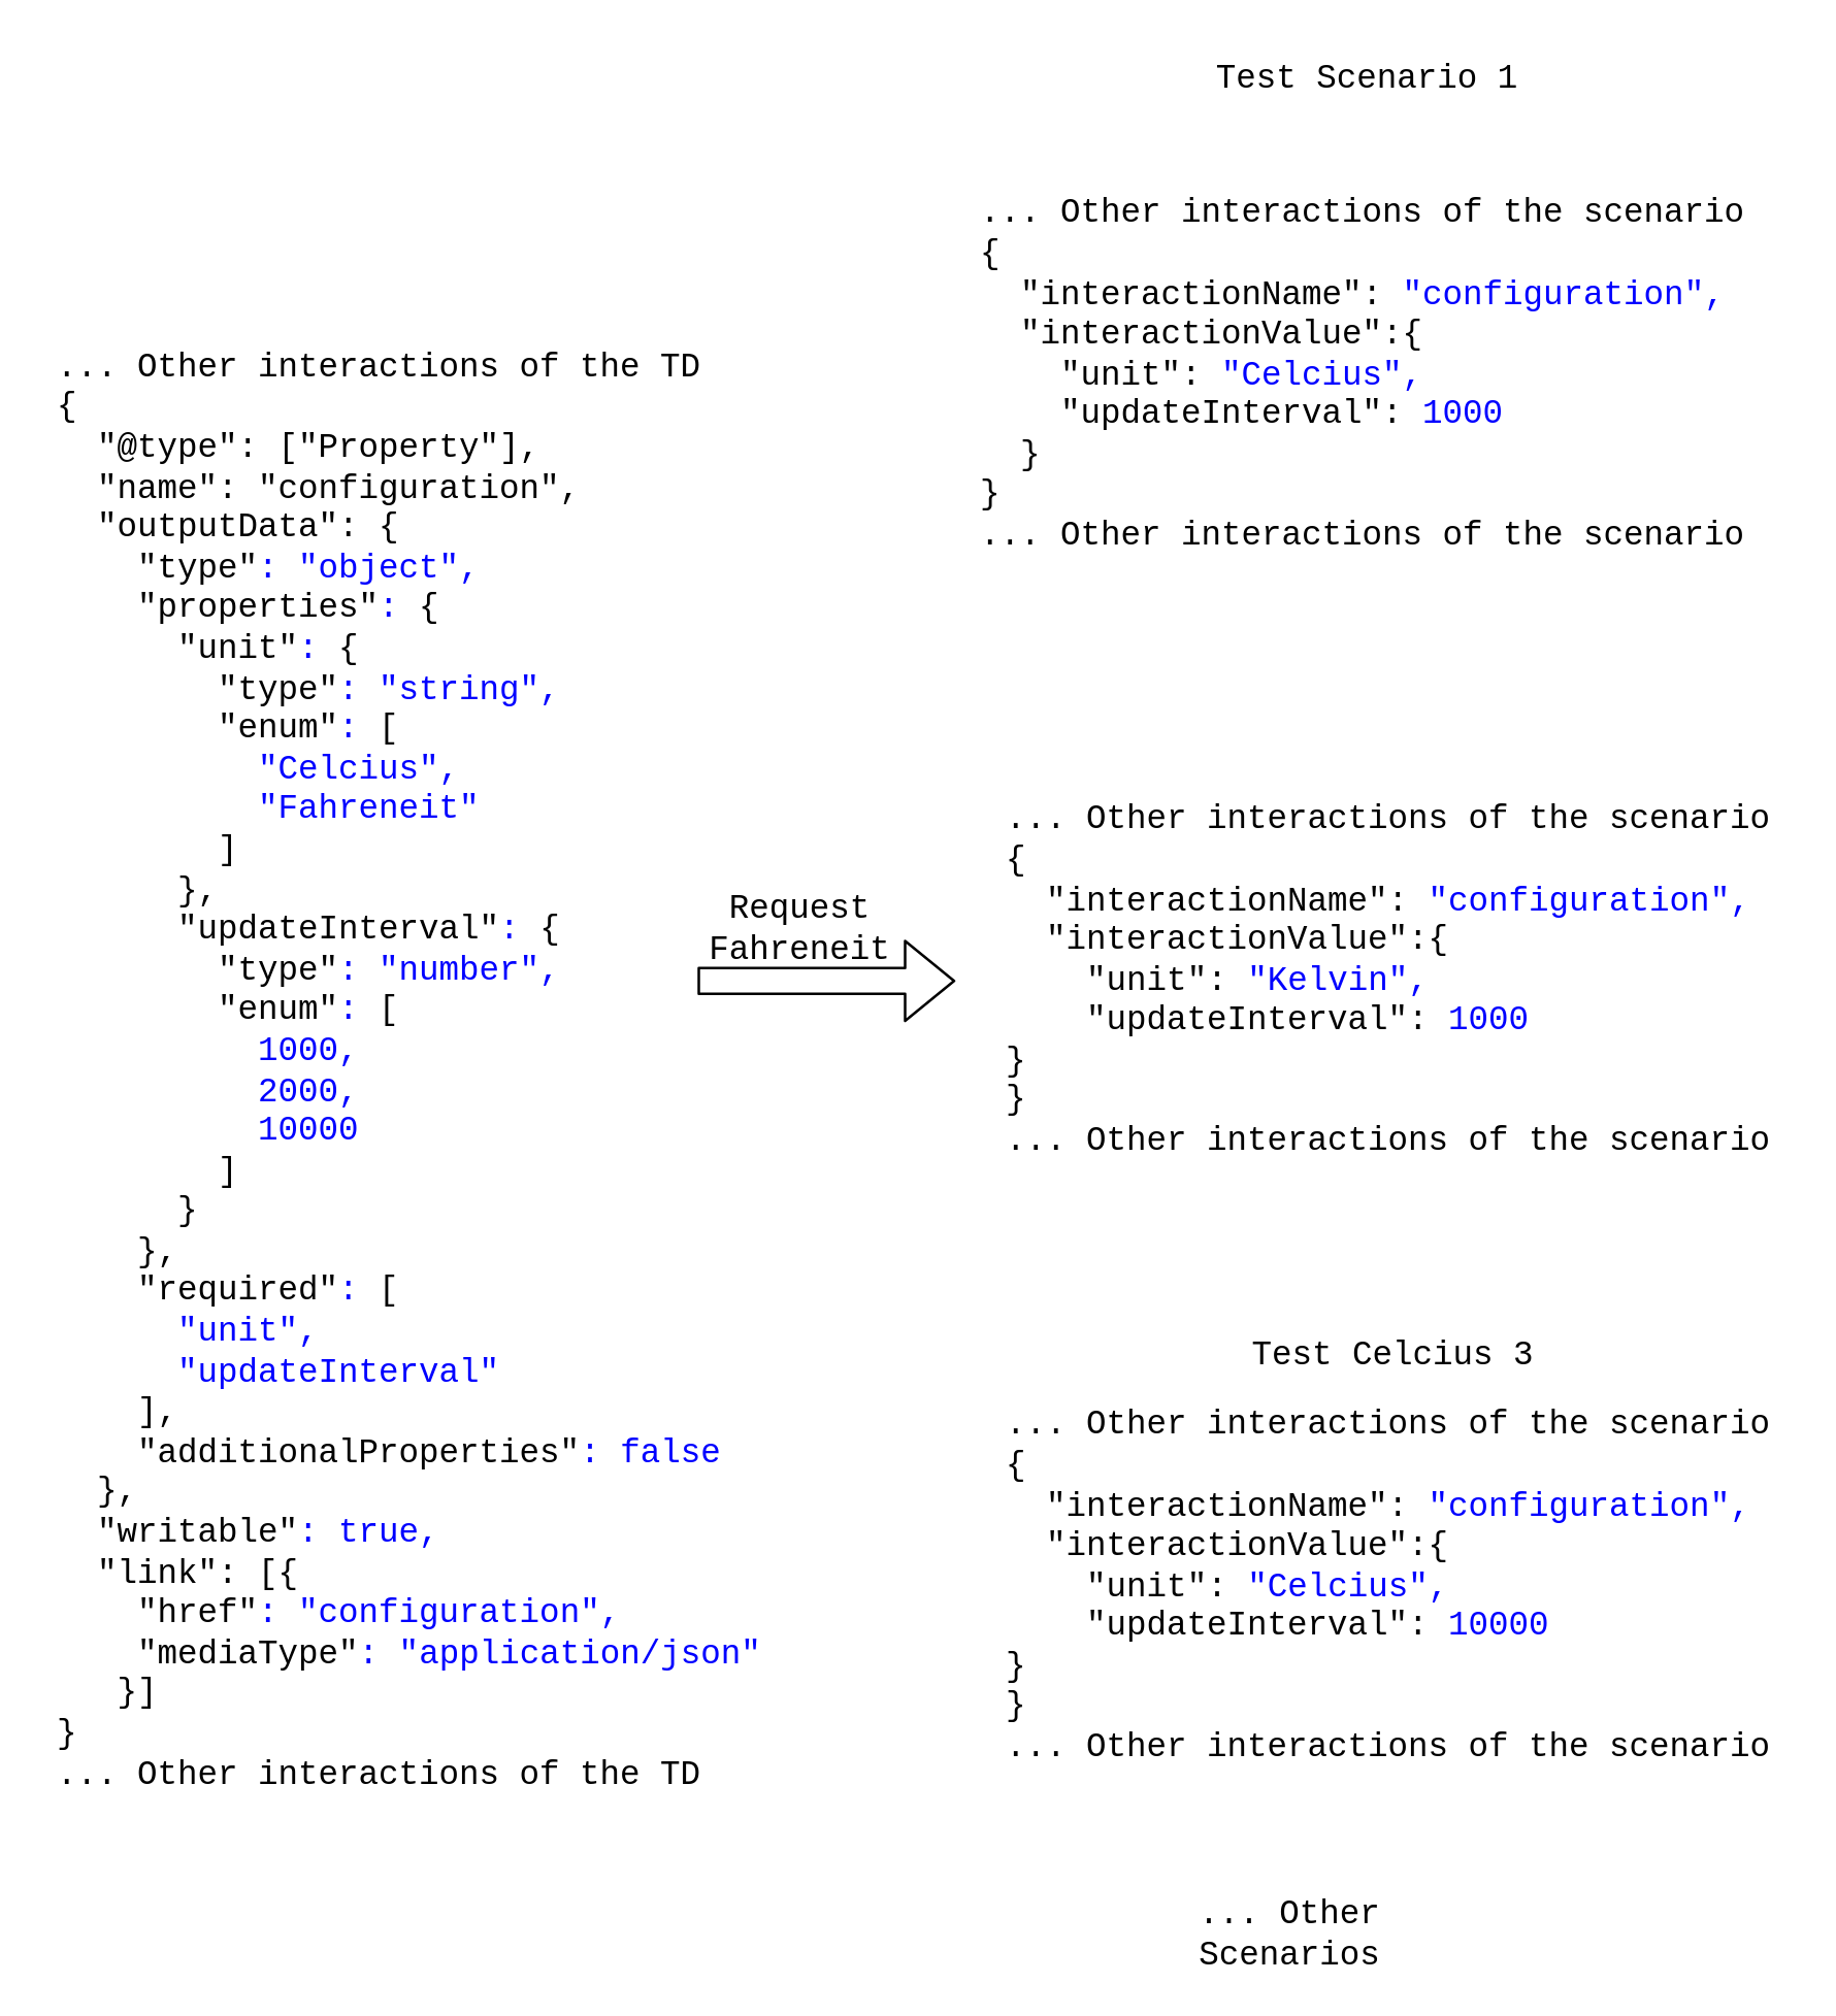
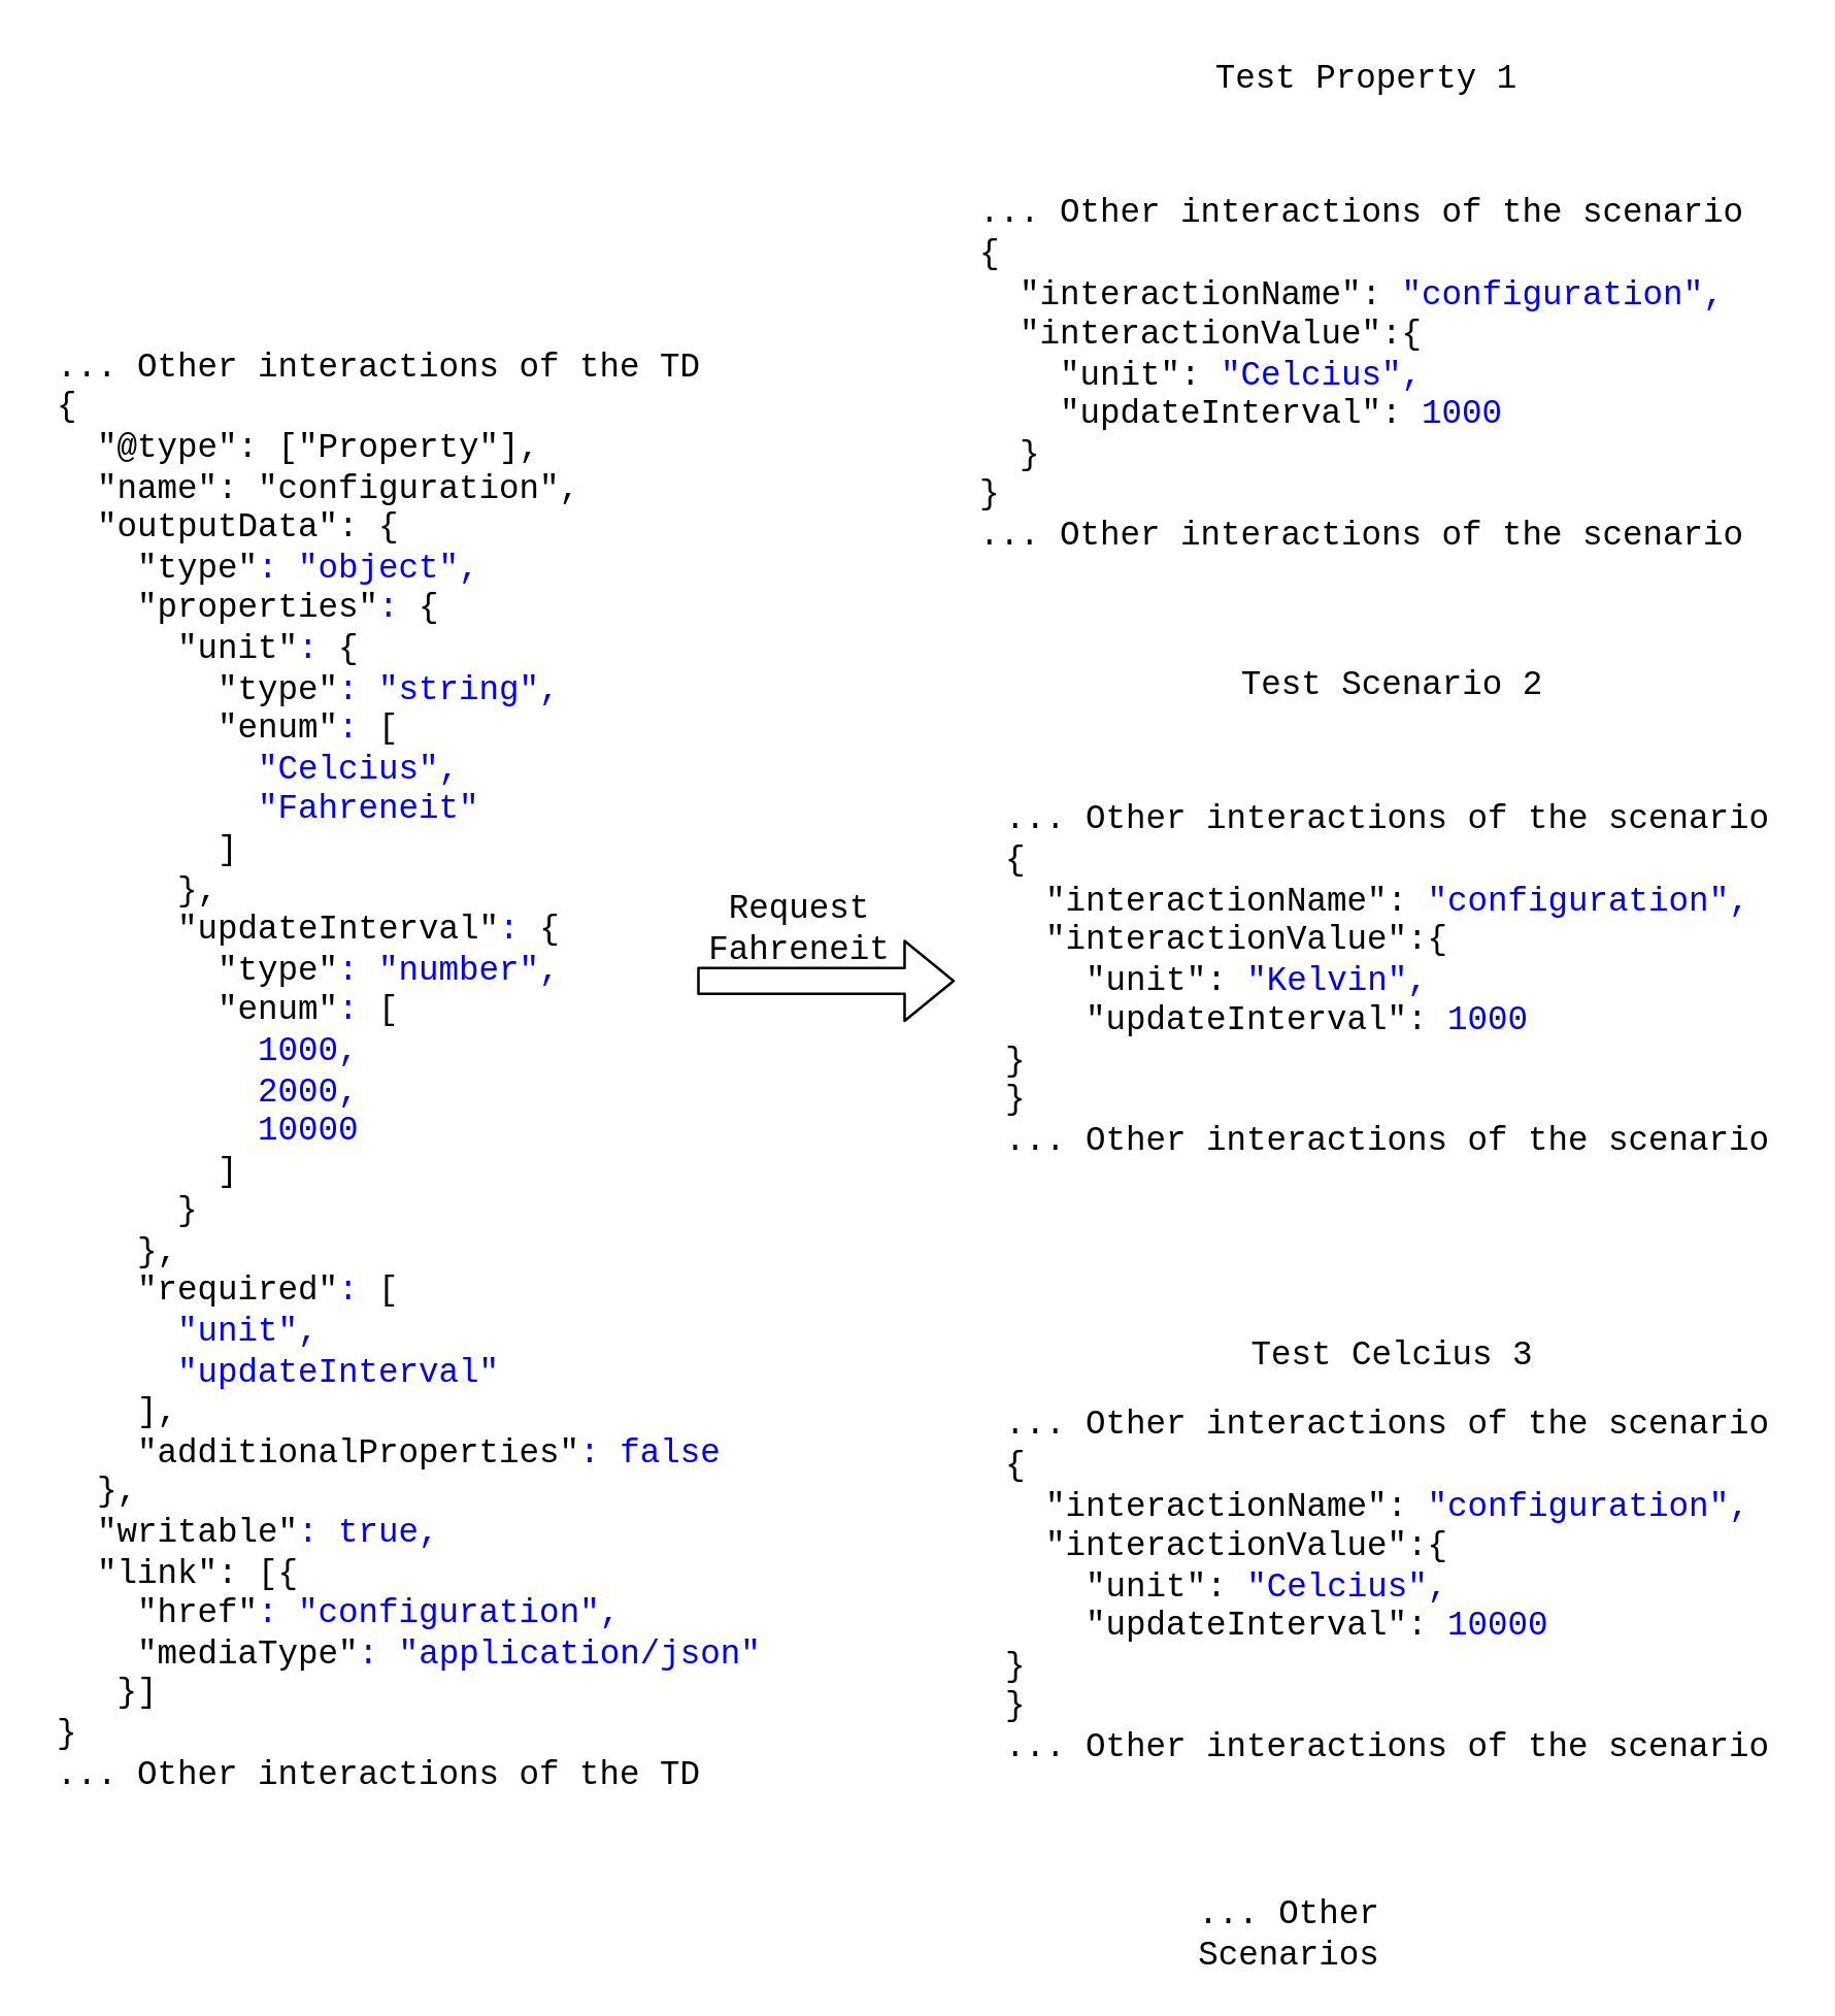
- <mxCell id="8" value="Test Scenario 1" style="text;html=1;strokeColor=none;fillColor=#ffffff;align=center;verticalAlign=middle;whiteSpace=wrap;fontFamily=Courier New;fontSize=13;fontColor=#000000;" vertex="1" parent="6"><mxGeometry x="85" width="130" height="20" as="geometry" /></mxCell>
+ <mxCell id="8" value="Test Property 1" style="text;html=1;strokeColor=none;fillColor=#ffffff;align=center;verticalAlign=middle;whiteSpace=wrap;fontFamily=Courier New;fontSize=13;fontColor=#000000;" vertex="1" parent="6"><mxGeometry x="85" width="130" height="20" as="geometry" /></mxCell>
+ <mxCell id="11" value="Test Scenario 2" style="text;html=1;strokeColor=none;fillColor=#ffffff;align=center;verticalAlign=middle;whiteSpace=wrap;fontFamily=Courier New;fontSize=13;fontColor=#000000;" vertex="1" parent="9"><mxGeometry x="85" width="130" height="20" as="geometry" /></mxCell>
